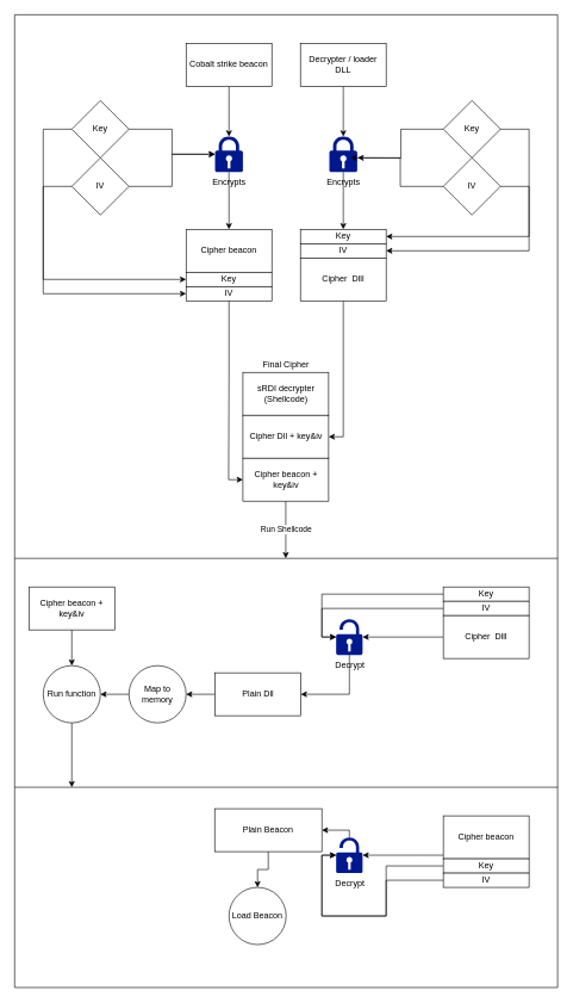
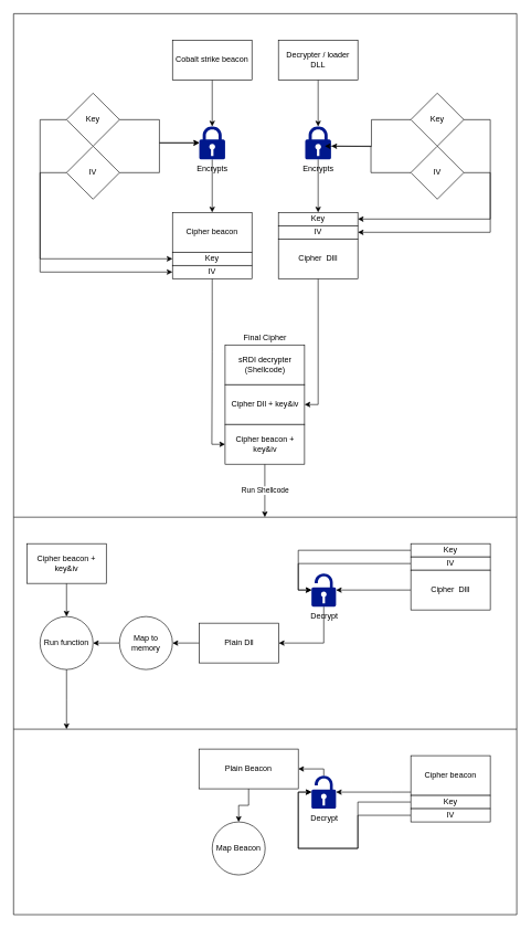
- <mxCell id="68" value="Load Beacon" style="ellipse;whiteSpace=wrap;html=1;aspect=fixed;" vertex="1" parent="1"><mxGeometry x="320" y="1240" width="80" height="80" as="geometry" /></mxCell>
+ <mxCell id="68" value="Map Beacon" style="ellipse;whiteSpace=wrap;html=1;aspect=fixed;" vertex="1" parent="1"><mxGeometry x="320" y="1240" width="80" height="80" as="geometry" /></mxCell>
